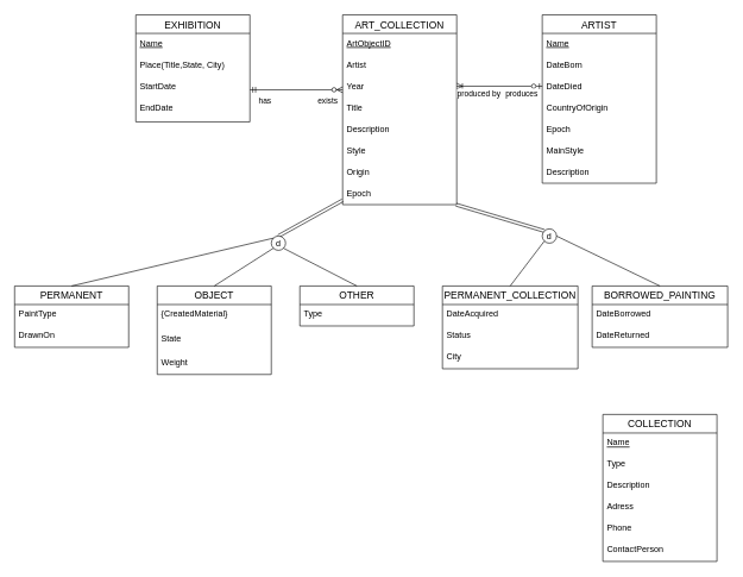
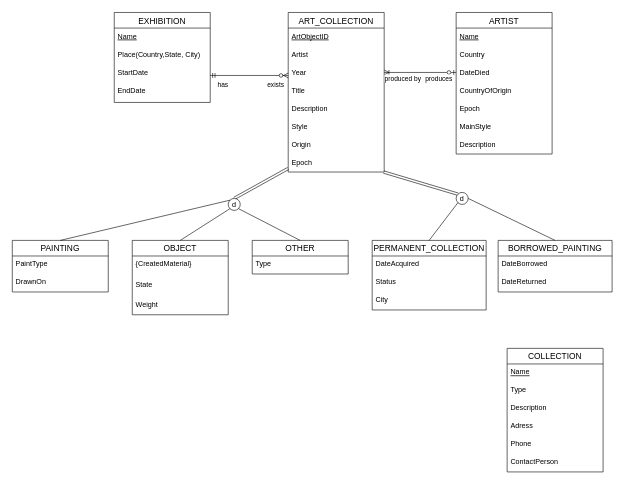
- <mxCell id="37" value="Place(Title,State, City)" style="text;strokeColor=none;fillColor=none;spacingLeft=4;spacingRight=4;overflow=hidden;rotatable=0;points=[[0,0.5],[1,0.5]];portConstraint=eastwest;fontSize=12;" vertex="1" parent="35"><mxGeometry y="56" width="160" height="30" as="geometry" /></mxCell>
+ <mxCell id="37" value="Place(Country,State, City)" style="text;strokeColor=none;fillColor=none;spacingLeft=4;spacingRight=4;overflow=hidden;rotatable=0;points=[[0,0.5],[1,0.5]];portConstraint=eastwest;fontSize=12;" vertex="1" parent="35"><mxGeometry y="56" width="160" height="30" as="geometry" /></mxCell>
- <mxCell id="20" value="DateBorn" style="text;strokeColor=none;fillColor=none;spacingLeft=4;spacingRight=4;overflow=hidden;rotatable=0;points=[[0,0.5],[1,0.5]];portConstraint=eastwest;fontSize=12;" vertex="1" parent="18"><mxGeometry y="56" width="160" height="30" as="geometry" /></mxCell>
+ <mxCell id="20" value="Country" style="text;strokeColor=none;fillColor=none;spacingLeft=4;spacingRight=4;overflow=hidden;rotatable=0;points=[[0,0.5],[1,0.5]];portConstraint=eastwest;fontSize=12;" vertex="1" parent="18"><mxGeometry y="56" width="160" height="30" as="geometry" /></mxCell>
- <mxCell id="2" value="PERMANENT" style="swimlane;fontStyle=0;childLayout=stackLayout;horizontal=1;startSize=26;horizontalStack=0;resizeParent=1;resizeParentMax=0;resizeLast=0;collapsible=1;marginBottom=0;align=center;fontSize=14;" vertex="1" parent="1"><mxGeometry x="20" y="400" width="160" height="86" as="geometry" /></mxCell>
+ <mxCell id="2" value="PAINTING" style="swimlane;fontStyle=0;childLayout=stackLayout;horizontal=1;startSize=26;horizontalStack=0;resizeParent=1;resizeParentMax=0;resizeLast=0;collapsible=1;marginBottom=0;align=center;fontSize=14;" vertex="1" parent="1"><mxGeometry x="20" y="400" width="160" height="86" as="geometry" /></mxCell>
